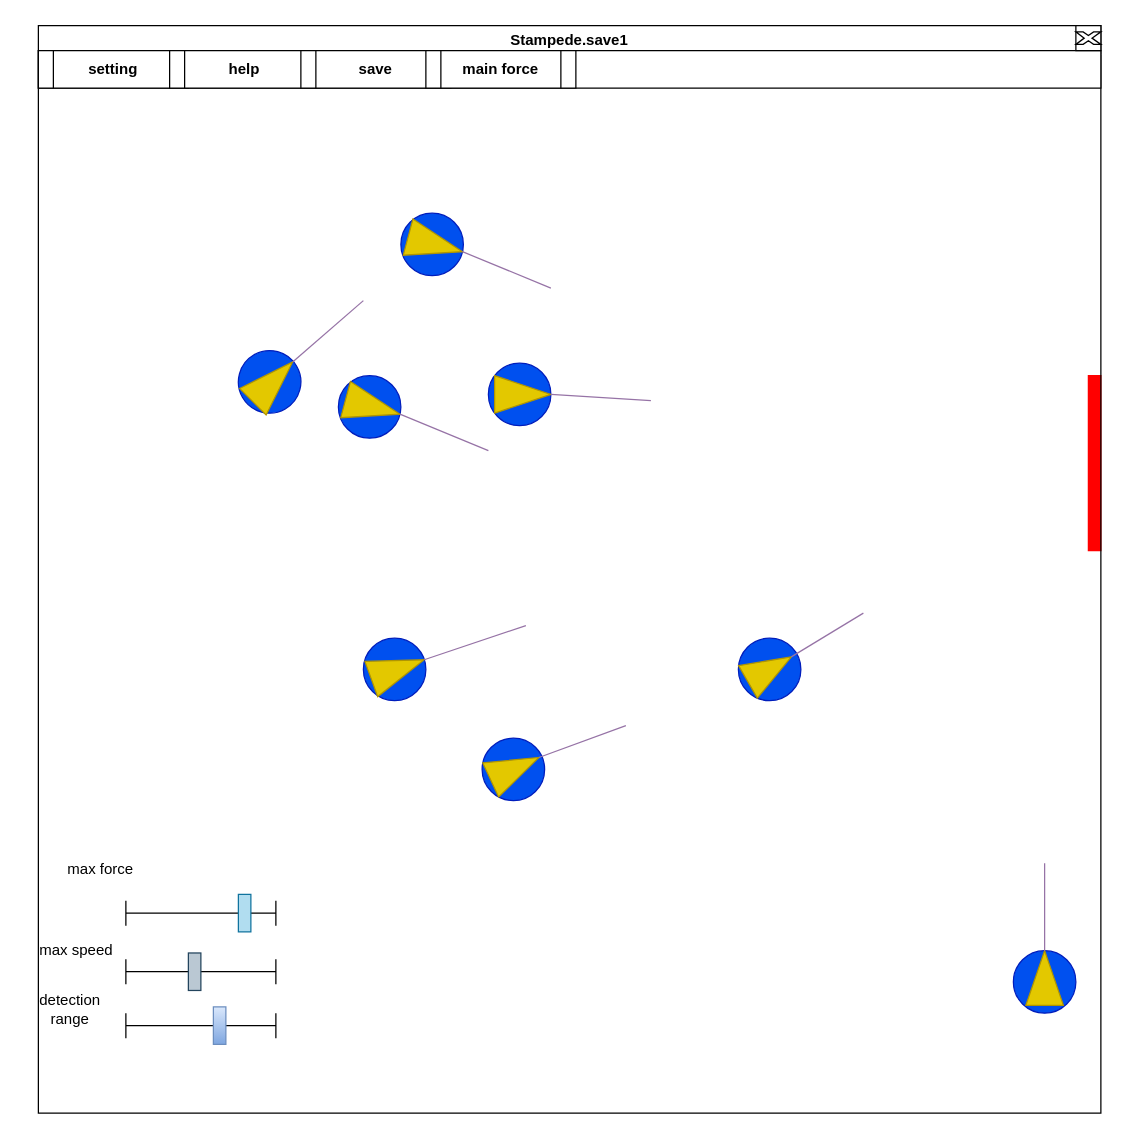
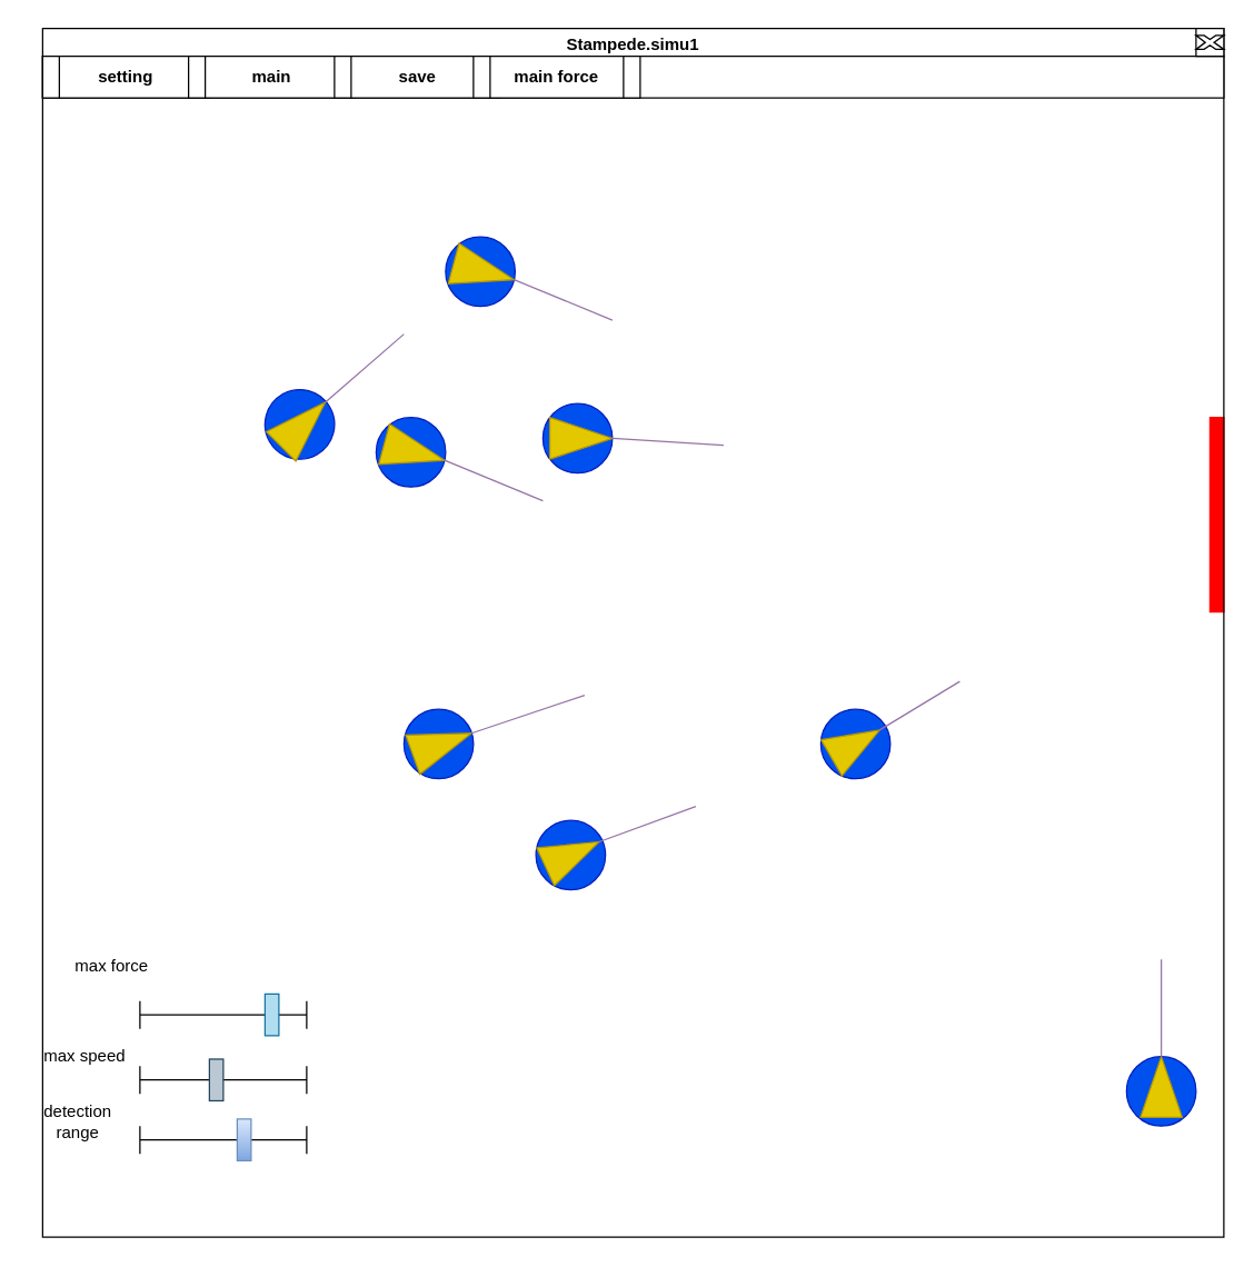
- <mxCell id="27" value="Stampede.save1" style="swimlane;whiteSpace=wrap;html=1;" vertex="1" parent="1"><mxGeometry y="20" width="850" height="870" as="geometry" x="30" /></mxCell>
+ <mxCell id="27" value="Stampede.simu1" style="swimlane;whiteSpace=wrap;html=1;" vertex="1" parent="1"><mxGeometry y="20" width="850" height="870" as="geometry" x="30" /></mxCell>
- <mxCell id="39" value="&lt;b&gt;help&lt;/b&gt;" style="shape=process;whiteSpace=wrap;html=1;backgroundOutline=1;" vertex="1" parent="27"><mxGeometry x="105" y="20" width="120" height="30" as="geometry" /></mxCell>
+ <mxCell id="39" value="&lt;b&gt;main&lt;/b&gt;" style="shape=process;whiteSpace=wrap;html=1;backgroundOutline=1;" vertex="1" parent="27"><mxGeometry x="105" y="20" width="120" height="30" as="geometry" /></mxCell>
